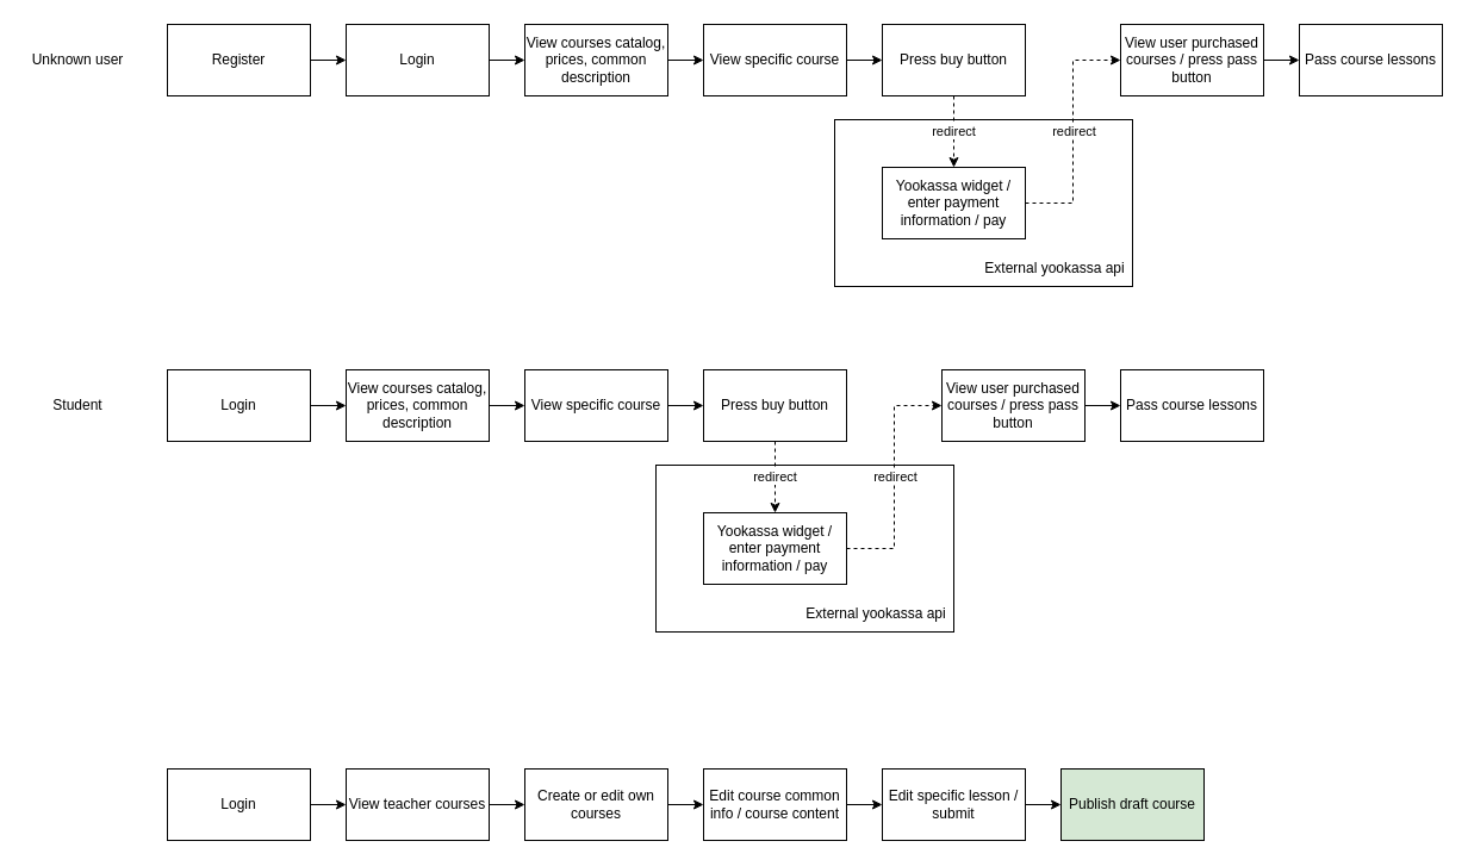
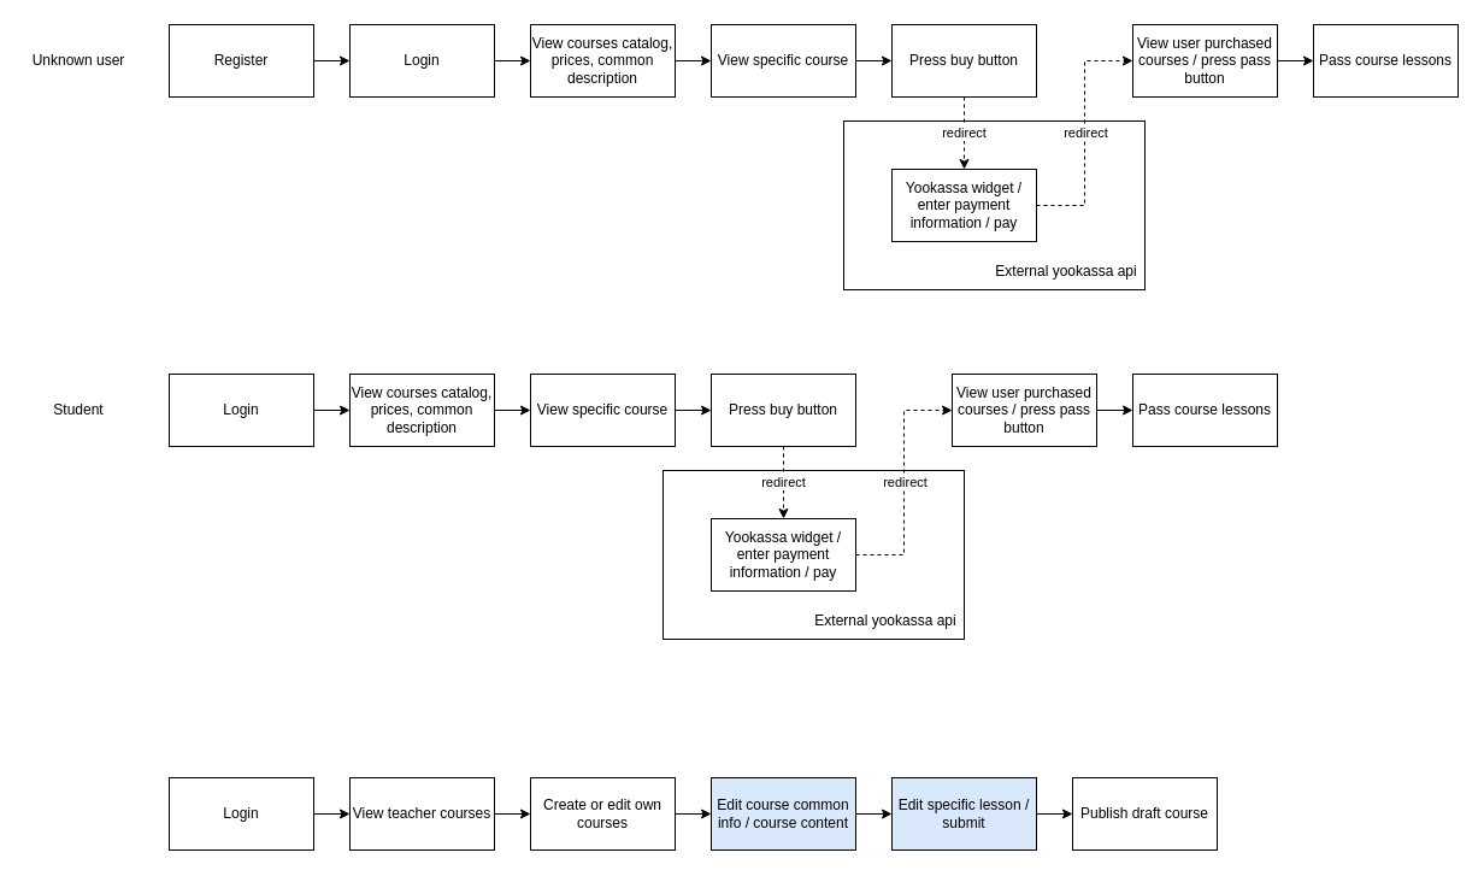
- <mxCell id="45" value="Edit course common info / course content" style="rounded=0;whiteSpace=wrap;html=1;" vertex="1" parent="1"><mxGeometry x="590" y="645" width="120" height="60" as="geometry" /></mxCell>
+ <mxCell id="45" value="Edit course common info / course content" style="rounded=0;whiteSpace=wrap;html=1;fillColor=#dae8fc;" vertex="1" parent="1"><mxGeometry x="590" y="645" width="120" height="60" as="geometry" /></mxCell>
- <mxCell id="47" value="Edit specific lesson / submit" style="rounded=0;whiteSpace=wrap;html=1;" vertex="1" parent="1"><mxGeometry x="740" y="645" width="120" height="60" as="geometry" /></mxCell>
+ <mxCell id="47" value="Edit specific lesson / submit" style="rounded=0;whiteSpace=wrap;html=1;fillColor=#dae8fc;" vertex="1" parent="1"><mxGeometry x="740" y="645" width="120" height="60" as="geometry" /></mxCell>
- <mxCell id="48" value="Publish draft course" style="rounded=0;whiteSpace=wrap;html=1;fillColor=#d5e8d4;" vertex="1" parent="1"><mxGeometry x="890" y="645" width="120" height="60" as="geometry" /></mxCell>
+ <mxCell id="48" value="Publish draft course" style="rounded=0;whiteSpace=wrap;html=1;" vertex="1" parent="1"><mxGeometry x="890" y="645" width="120" height="60" as="geometry" /></mxCell>
